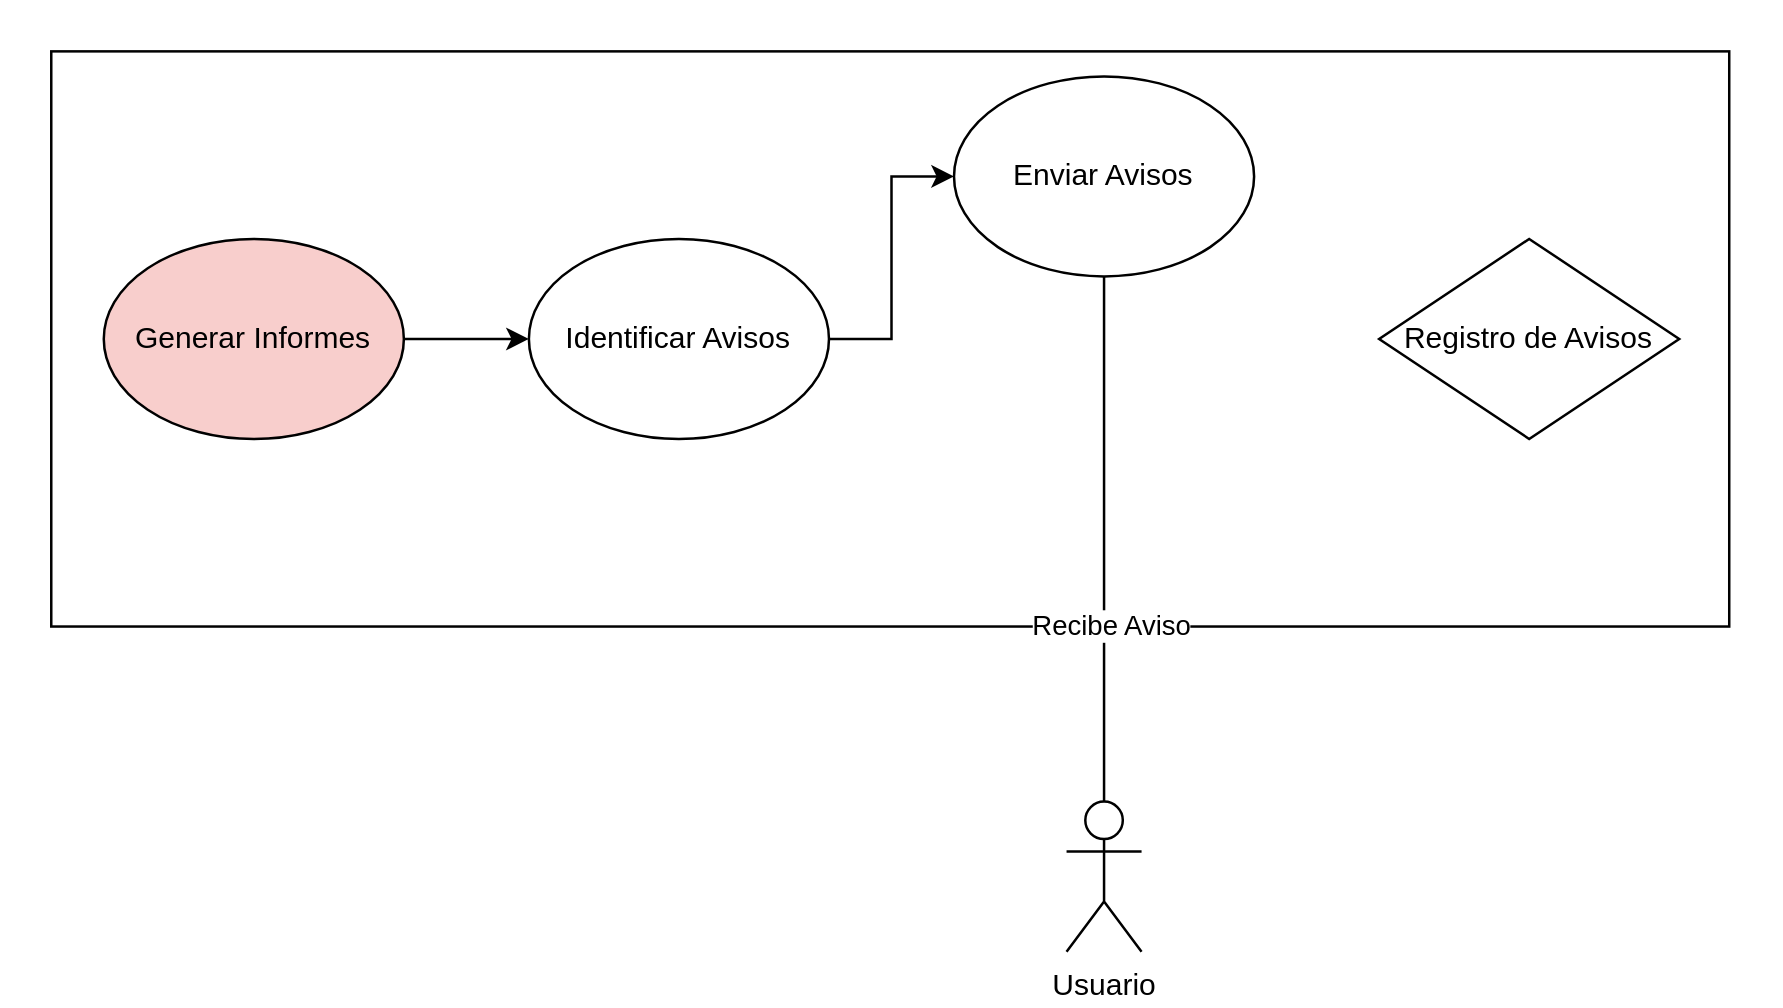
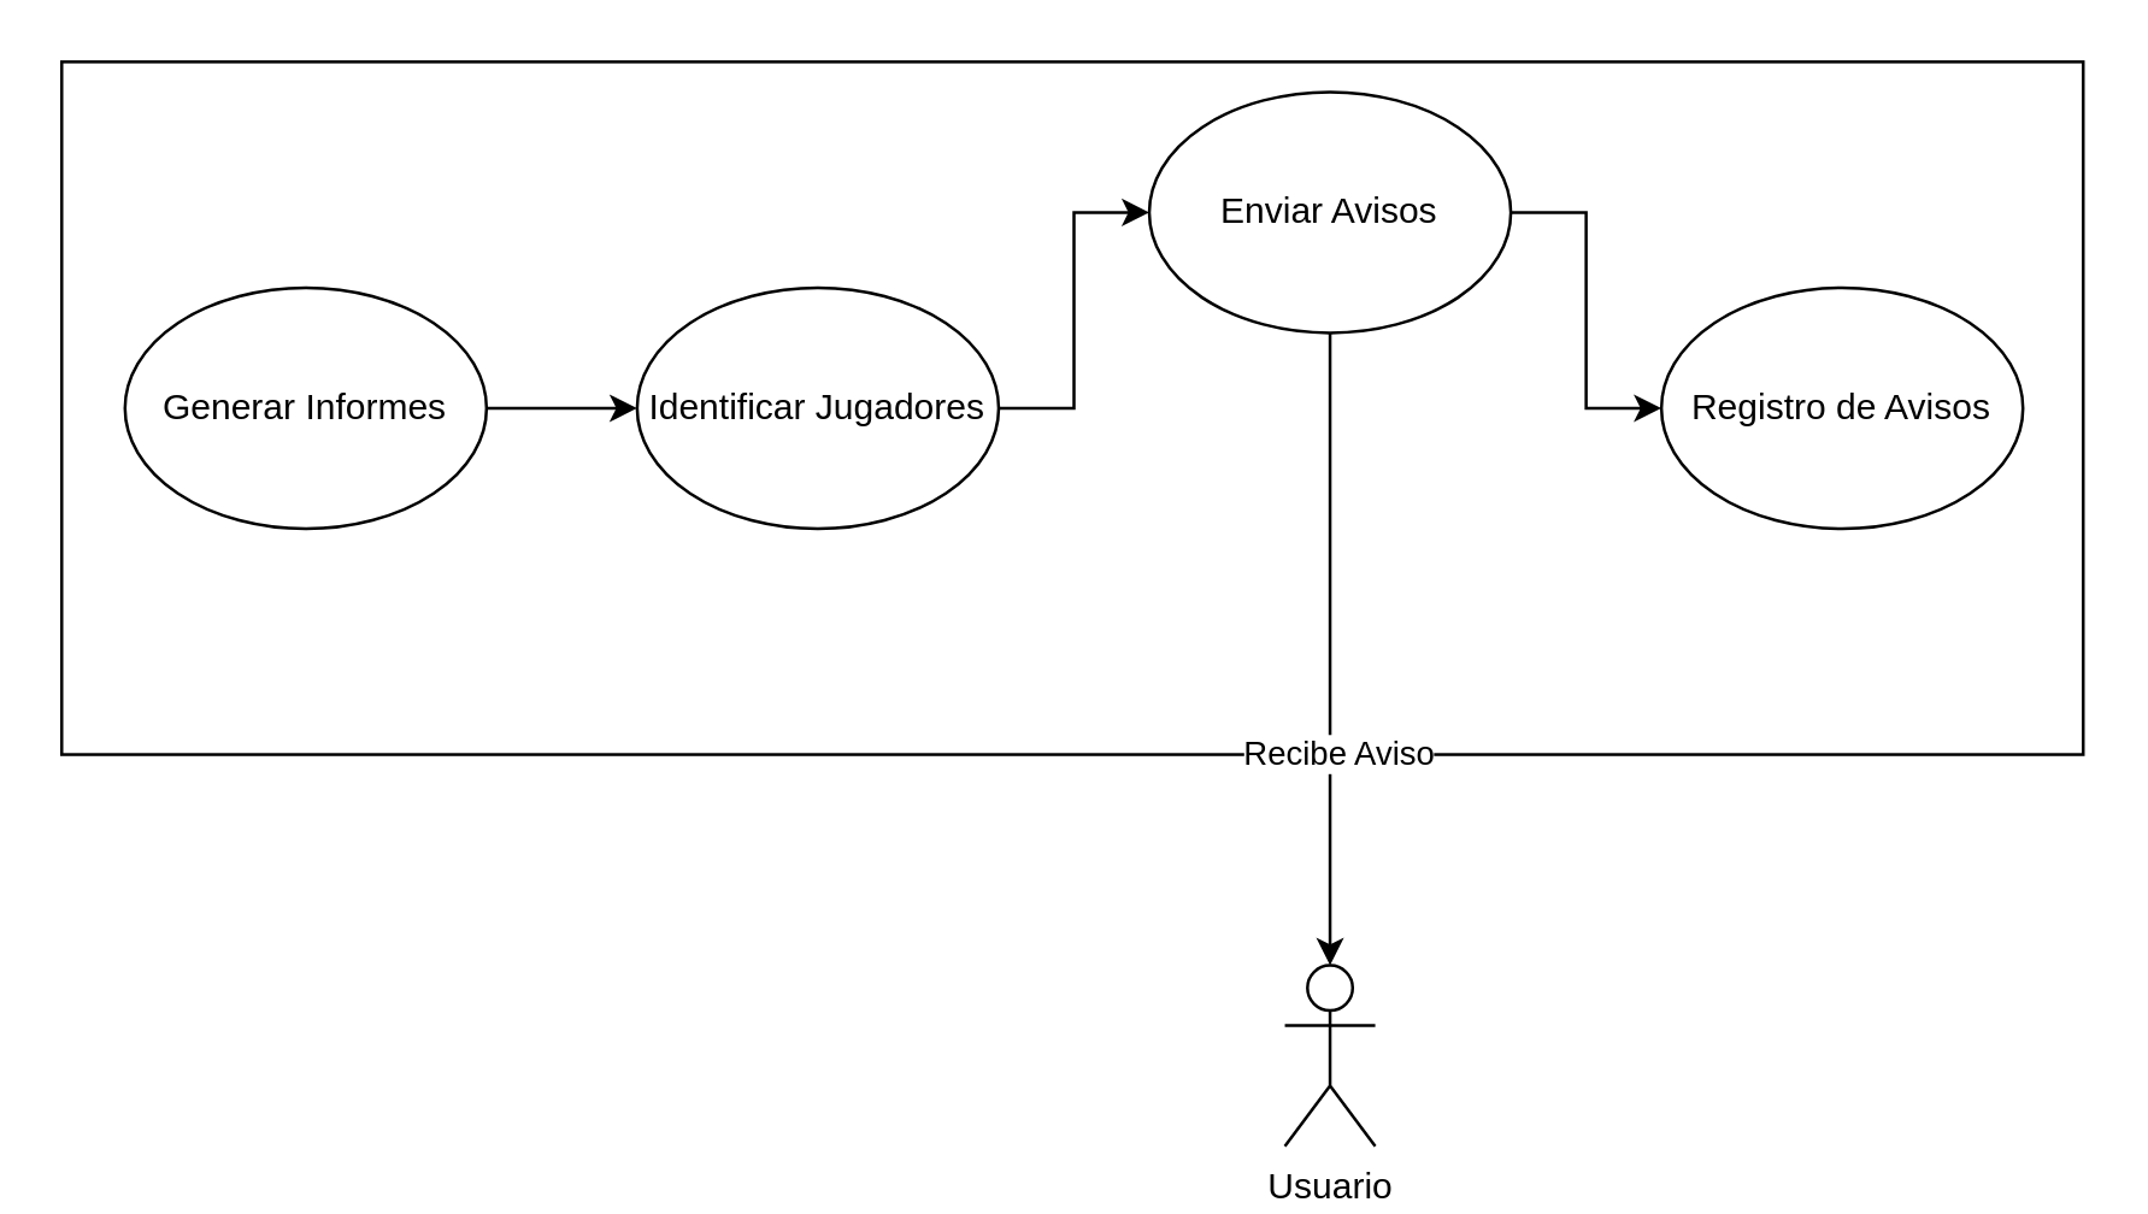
+ <mxCell id="7" style="edgeStyle=orthogonalEdgeStyle;rounded=0;orthogonalLoop=1;jettySize=auto;html=1;entryX=0;entryY=0.5;entryDx=0;entryDy=0;" edge="1" parent="1" source="8" target="12"><mxGeometry relative="1" as="geometry" /></mxCell>
- <mxCell id="4" value="Generar Informes" style="ellipse;whiteSpace=wrap;html=1;fillColor=#f8cecc;" vertex="1" parent="1"><mxGeometry x="41" y="95" width="120" height="80" as="geometry" /></mxCell>
+ <mxCell id="4" value="Generar Informes" style="ellipse;whiteSpace=wrap;html=1;" vertex="1" parent="1"><mxGeometry x="41" y="95" width="120" height="80" as="geometry" /></mxCell>
- <mxCell id="6" value="Identificar Avisos" style="ellipse;whiteSpace=wrap;html=1;" vertex="1" parent="1"><mxGeometry x="211" y="95" width="120" height="80" as="geometry" /></mxCell>
+ <mxCell id="6" value="Identificar Jugadores" style="ellipse;whiteSpace=wrap;html=1;" vertex="1" parent="1"><mxGeometry x="211" y="95" width="120" height="80" as="geometry" /></mxCell>
- <mxCell id="12" value="Registro de Avisos" style="rhombus;whiteSpace=wrap;html=1;" vertex="1" parent="1"><mxGeometry x="551" y="95" width="120" height="80" as="geometry" /></mxCell>
+ <mxCell id="12" value="Registro de Avisos" style="ellipse;whiteSpace=wrap;html=1;" vertex="1" parent="1"><mxGeometry x="551" y="95" width="120" height="80" as="geometry" /></mxCell>
- <mxCell id="10" style="edgeStyle=orthogonalEdgeStyle;rounded=0;orthogonalLoop=1;jettySize=auto;html=1;entryX=0.5;entryY=0;entryDx=0;entryDy=0;entryPerimeter=0;endArrow=none;" edge="1" parent="1" source="8" target="9"><mxGeometry relative="1" as="geometry" /></mxCell>
+ <mxCell id="10" style="edgeStyle=orthogonalEdgeStyle;rounded=0;orthogonalLoop=1;jettySize=auto;html=1;entryX=0.5;entryY=0;entryDx=0;entryDy=0;entryPerimeter=0;" edge="1" parent="1" source="8" target="9"><mxGeometry relative="1" as="geometry" /></mxCell>
